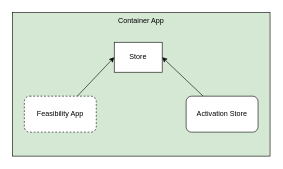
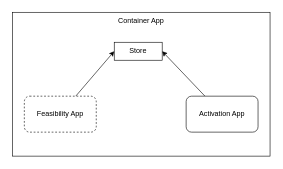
- <mxCell id="3" value="Store" style="rounded=0;whiteSpace=wrap;html=1;" vertex="1" parent="1"><mxGeometry x="190" y="70" width="80" height="50" as="geometry" /></mxCell>
+ <mxCell id="3" value="Store" style="rounded=0;whiteSpace=wrap;html=1;" vertex="1" parent="1"><mxGeometry x="190" y="70" width="80" height="30" as="geometry" /></mxCell>
- <mxCell id="2" value="Container App&lt;br&gt;" style="rounded=0;whiteSpace=wrap;html=1;horizontal=1;verticalAlign=top;fillColor=#d5e8d4;" vertex="1" parent="1"><mxGeometry x="20" y="20" width="430" height="240" as="geometry" /></mxCell>
+ <mxCell id="2" value="Container App&lt;br&gt;" style="rounded=0;whiteSpace=wrap;html=1;horizontal=1;verticalAlign=top;" vertex="1" parent="1"><mxGeometry x="20" y="20" width="430" height="240" as="geometry" /></mxCell>
- <mxCell id="7" value="Activation Store" style="rounded=1;whiteSpace=wrap;html=1;" vertex="1" parent="1"><mxGeometry x="310" y="160" width="120" height="60" as="geometry" /></mxCell>
+ <mxCell id="7" value="Activation App" style="rounded=1;whiteSpace=wrap;html=1;" vertex="1" parent="1"><mxGeometry x="310" y="160" width="120" height="60" as="geometry" /></mxCell>
